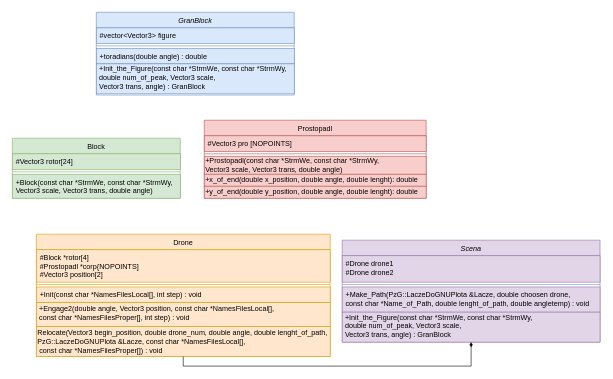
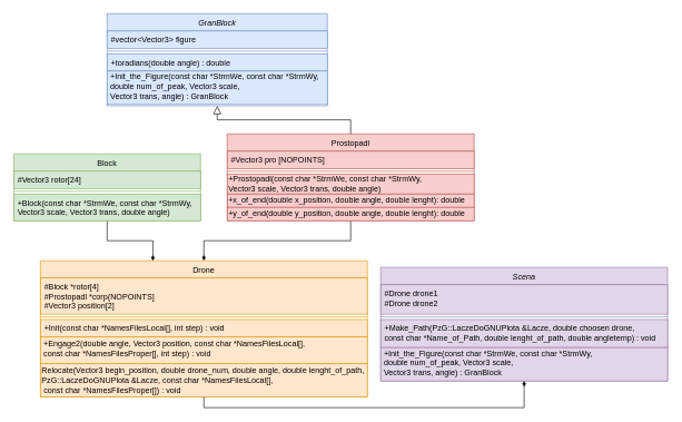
+ <mxCell id="19" value="" style="endArrow=block;endSize=10;endFill=0;shadow=0;strokeWidth=1;rounded=0;edgeStyle=elbowEdgeStyle;elbow=vertical;" parent="1" source="13" target="2" edge="1"><mxGeometry width="160" relative="1" as="geometry"><mxPoint x="230" y="243" as="sourcePoint" /><mxPoint x="330" y="141" as="targetPoint" /></mxGeometry></mxCell>
+ <mxCell id="12" style="edgeStyle=orthogonalEdgeStyle;rounded=0;orthogonalLoop=1;jettySize=auto;html=1;entryX=0.5;entryY=0;entryDx=0;entryDy=0;fontColor=none;endArrow=diamondThin;endFill=1;" parent="1" source="13" target="20" edge="1"><mxGeometry relative="1" as="geometry" /></mxCell>
+ <mxCell id="7" style="edgeStyle=orthogonalEdgeStyle;rounded=0;orthogonalLoop=1;jettySize=auto;html=1;entryX=0.344;entryY=0.001;entryDx=0;entryDy=0;entryPerimeter=0;fontColor=none;endArrow=diamondThin;endFill=1;" parent="1" source="8" target="20" edge="1"><mxGeometry relative="1" as="geometry" /></mxCell>
